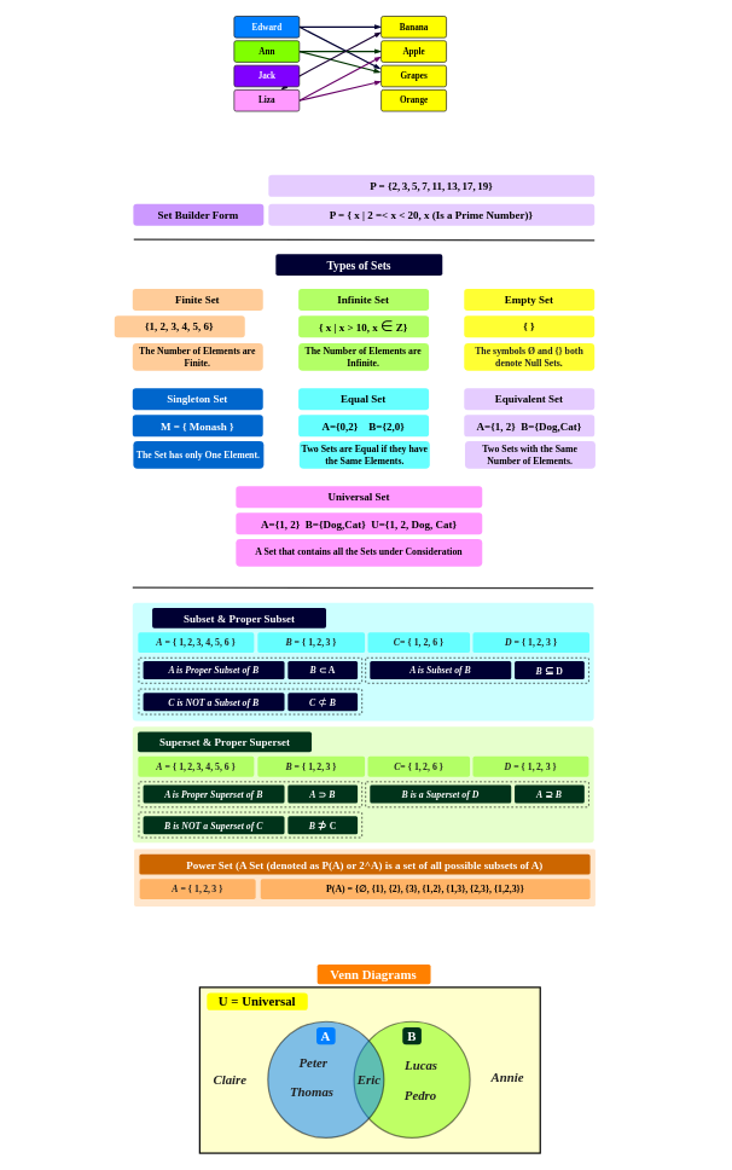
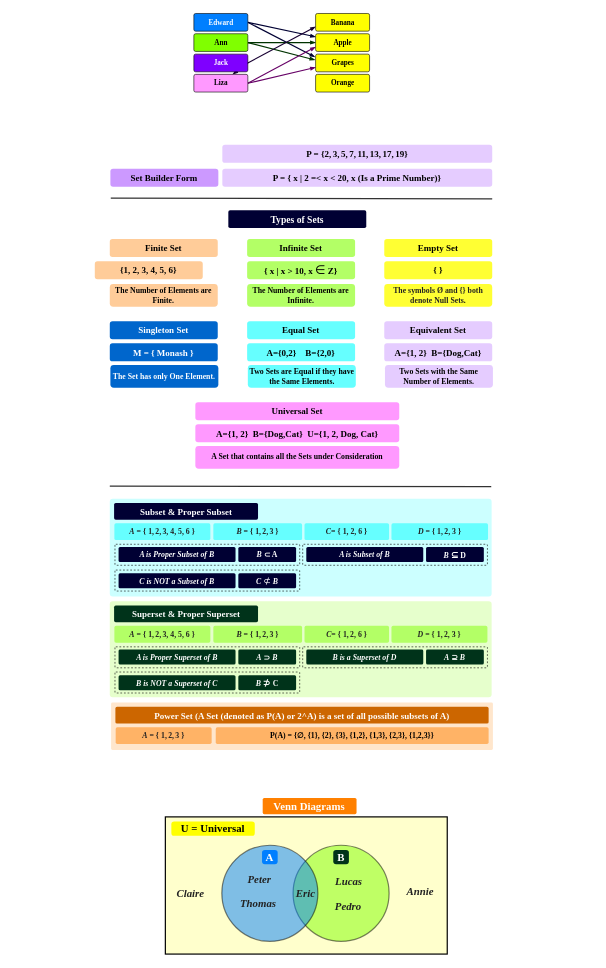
- <mxCell id="2" value="" style="endArrow=blockThin;html=1;rounded=0;strokeColor=#000033;strokeWidth=2;endFill=1;exitX=1;exitY=0.5;exitDx=0;exitDy=0;endSize=4;" parent="1" source="10" target="14" edge="1"><mxGeometry width="50" height="50" relative="1" as="geometry"><mxPoint x="495.52" y="61.75" as="sourcePoint" /><mxPoint x="495.52" y="89.75" as="targetPoint" /></mxGeometry></mxCell>
+ <mxCell id="2" value="" style="endArrow=blockThin;html=1;rounded=0;strokeColor=#000033;strokeWidth=2;endFill=1;exitX=1;exitY=0.5;exitDx=0;exitDy=0;endSize=4;" parent="1" source="10" target="15" edge="1"><mxGeometry width="50" height="50" relative="1" as="geometry"><mxPoint x="495.52" y="61.75" as="sourcePoint" /><mxPoint x="495.52" y="89.75" as="targetPoint" /></mxGeometry></mxCell>
- <mxCell id="51" value="&lt;font style=&quot;font-size: 15px;&quot; face=&quot;Comic Sans MS&quot;&gt;&lt;b style=&quot;&quot;&gt;Subset &amp;amp; Proper Subset&lt;/b&gt;&lt;/font&gt;" style="rounded=1;whiteSpace=wrap;html=1;fillColor=#000033;strokeColor=none;fontColor=#FFFFFF;arcSize=10;" vertex="1" parent="1"><mxGeometry x="209.52" y="838" width="240" height="28" as="geometry" /></mxCell>
+ <mxCell id="51" value="&lt;font style=&quot;font-size: 15px;&quot; face=&quot;Comic Sans MS&quot;&gt;&lt;b style=&quot;&quot;&gt;Subset &amp;amp; Proper Subset&lt;/b&gt;&lt;/font&gt;" style="rounded=1;whiteSpace=wrap;html=1;fillColor=#000033;strokeColor=none;fontColor=#FFFFFF;arcSize=10;" vertex="1" parent="1"><mxGeometry x="189.52" y="838" width="240" height="28" as="geometry" /></mxCell>
